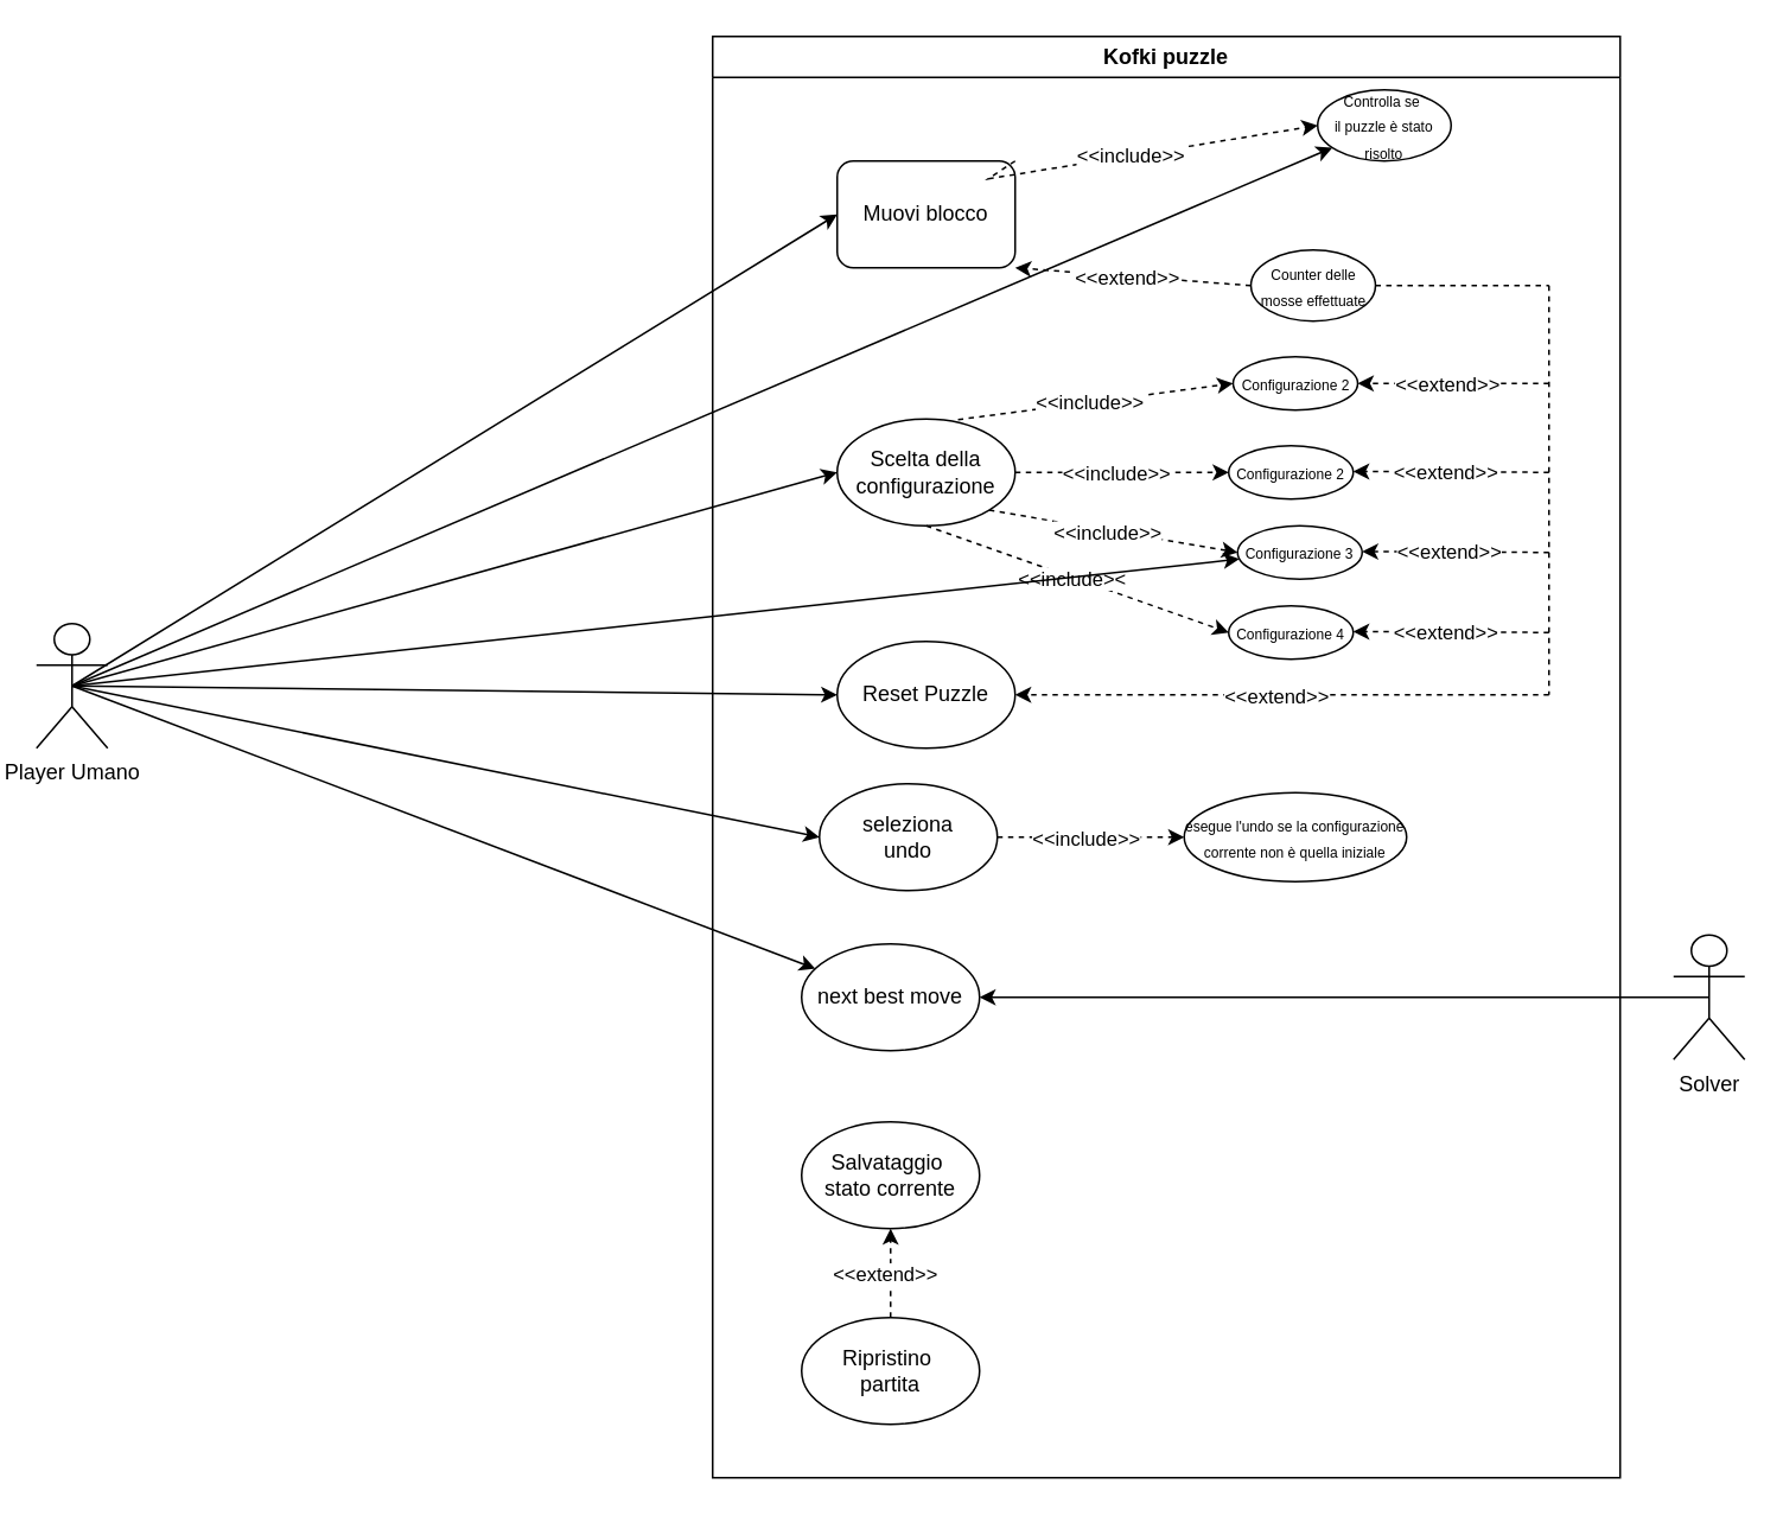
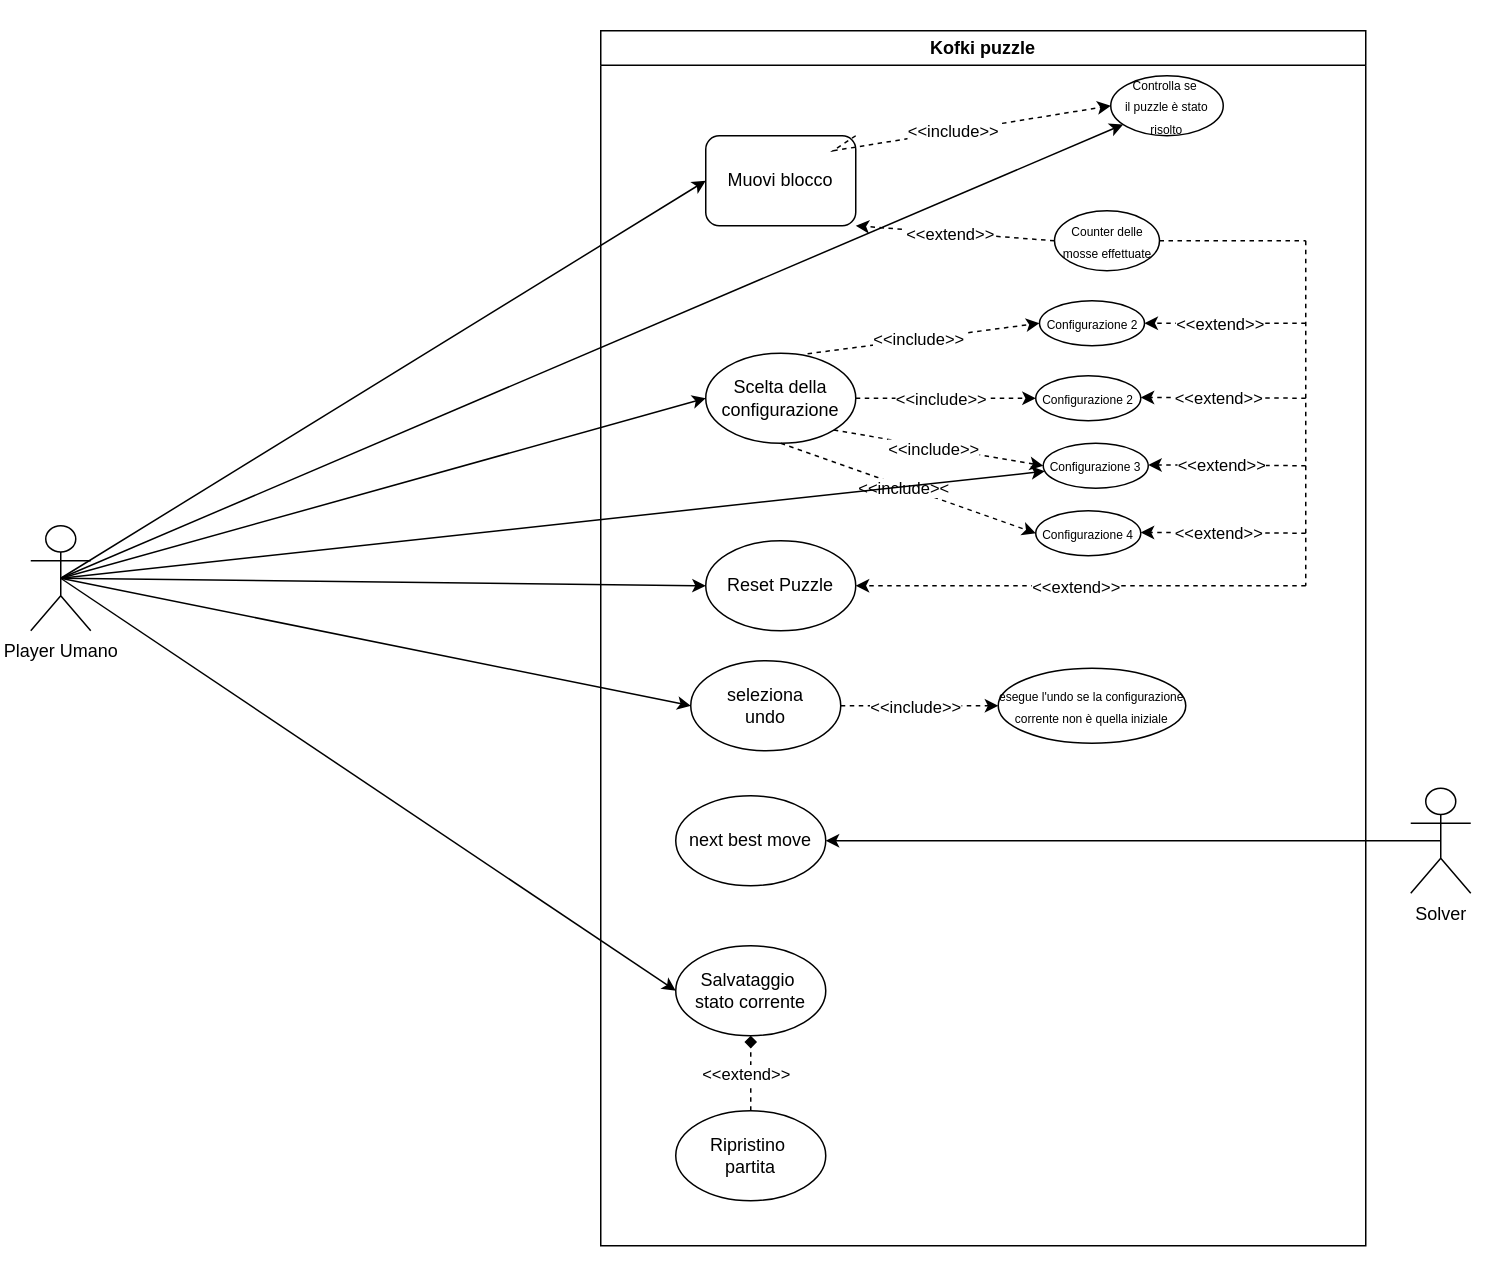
- <mxCell id="49" value="" style="endArrow=classic;html=1;rounded=0;exitX=0.5;exitY=0.5;exitDx=0;exitDy=0;exitPerimeter=0;" parent="1" source="2" target="36" edge="1"><mxGeometry width="50" height="50" relative="1" as="geometry"><mxPoint x="360" y="355" as="sourcePoint" /><mxPoint x="480" y="400" as="targetPoint" /></mxGeometry></mxCell>
+ <mxCell id="49" value="" style="endArrow=classic;html=1;rounded=0;entryX=0;entryY=0.5;entryDx=0;entryDy=0;exitX=0.5;exitY=0.5;exitDx=0;exitDy=0;exitPerimeter=0;" parent="1" source="2" target="9" edge="1"><mxGeometry width="50" height="50" relative="1" as="geometry"><mxPoint x="360" y="355" as="sourcePoint" /><mxPoint x="480" y="400" as="targetPoint" /></mxGeometry></mxCell>
- <mxCell id="34" value="" style="endArrow=classic;html=1;rounded=0;exitX=0.5;exitY=0;exitDx=0;exitDy=0;dashed=1;entryX=0.5;entryY=1;entryDx=0;entryDy=0;" parent="6" source="10" target="9" edge="1"><mxGeometry relative="1" as="geometry"><mxPoint x="280" y="670" as="sourcePoint" /><mxPoint x="155" y="699" as="targetPoint" /></mxGeometry></mxCell>
+ <mxCell id="34" value="" style="endArrow=diamond;html=1;rounded=0;exitX=0.5;exitY=0;exitDx=0;exitDy=0;dashed=1;entryX=0.5;entryY=1;entryDx=0;entryDy=0;" parent="6" source="10" target="9" edge="1"><mxGeometry relative="1" as="geometry"><mxPoint x="280" y="670" as="sourcePoint" /><mxPoint x="155" y="699" as="targetPoint" /></mxGeometry></mxCell>
